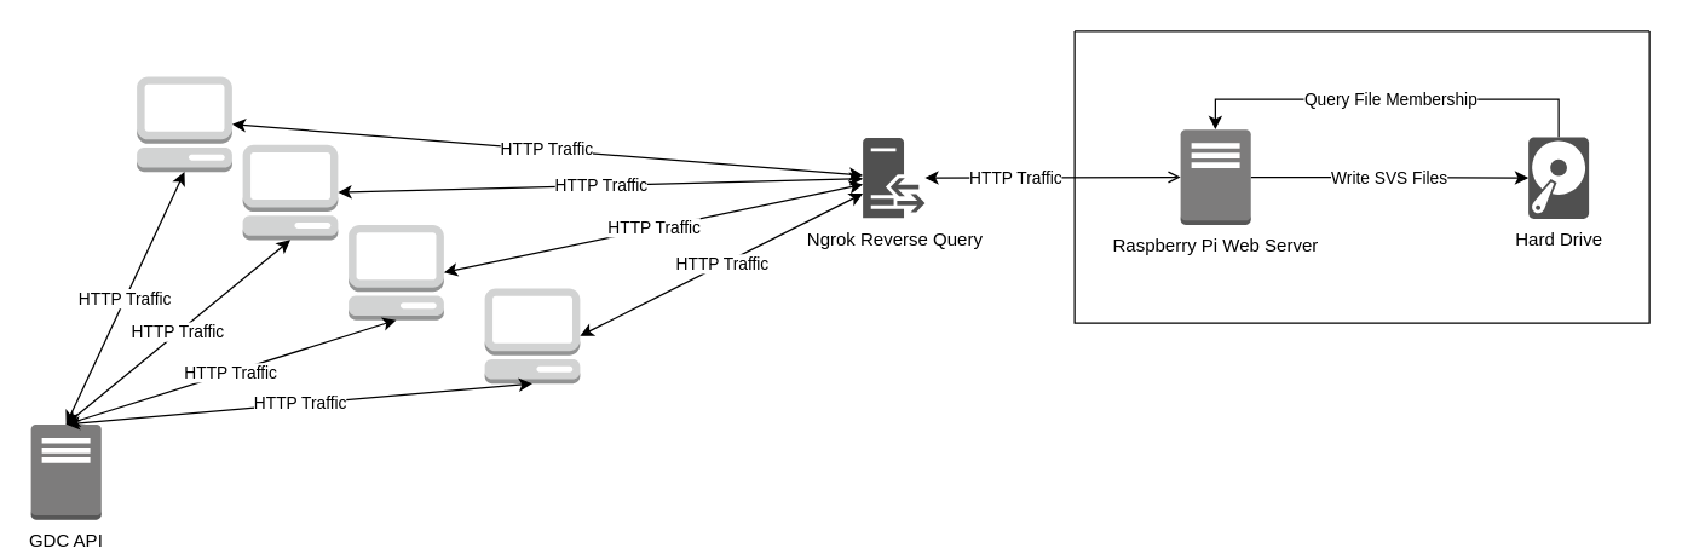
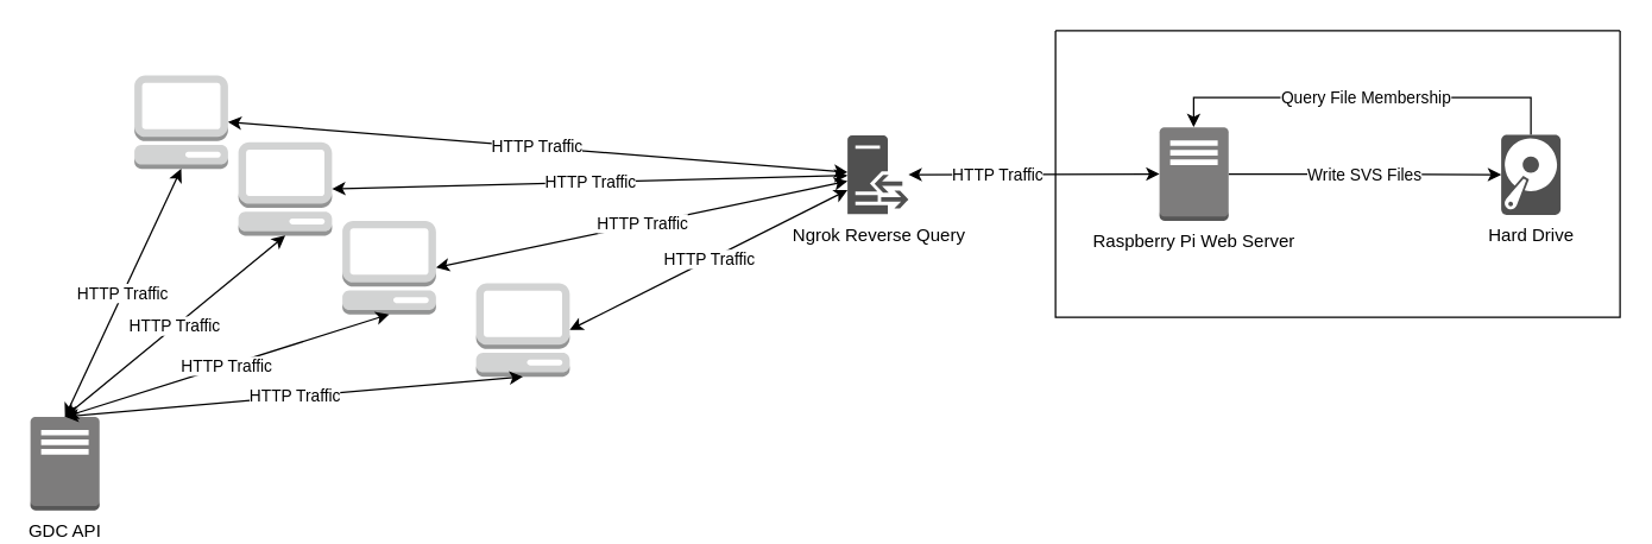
- <mxCell id="7" value="HTTP Traffic" style="endArrow=open;startArrow=classic;html=1;rounded=0;entryX=0;entryY=0.5;entryDx=0;entryDy=0;entryPerimeter=0;" edge="1" parent="1" source="2" target="6"><mxGeometry x="-0.302" width="50" height="50" relative="1" as="geometry"><mxPoint x="565" y="190.7" as="sourcePoint" /><mxPoint x="705.5" y="190.002" as="targetPoint" /><mxPoint x="1" as="offset" /></mxGeometry></mxCell>
+ <mxCell id="7" value="HTTP Traffic" style="endArrow=classic;startArrow=classic;html=1;rounded=0;entryX=0;entryY=0.5;entryDx=0;entryDy=0;entryPerimeter=0;" edge="1" parent="1" source="2" target="6"><mxGeometry x="-0.302" width="50" height="50" relative="1" as="geometry"><mxPoint x="565" y="190.7" as="sourcePoint" /><mxPoint x="705.5" y="190.002" as="targetPoint" /><mxPoint x="1" as="offset" /></mxGeometry></mxCell>
